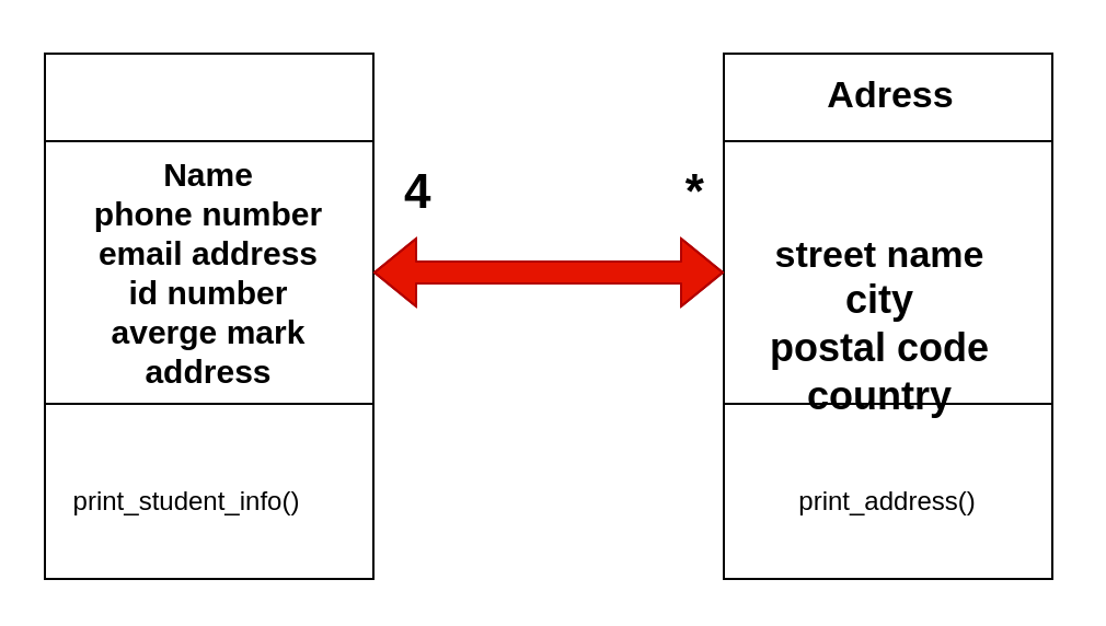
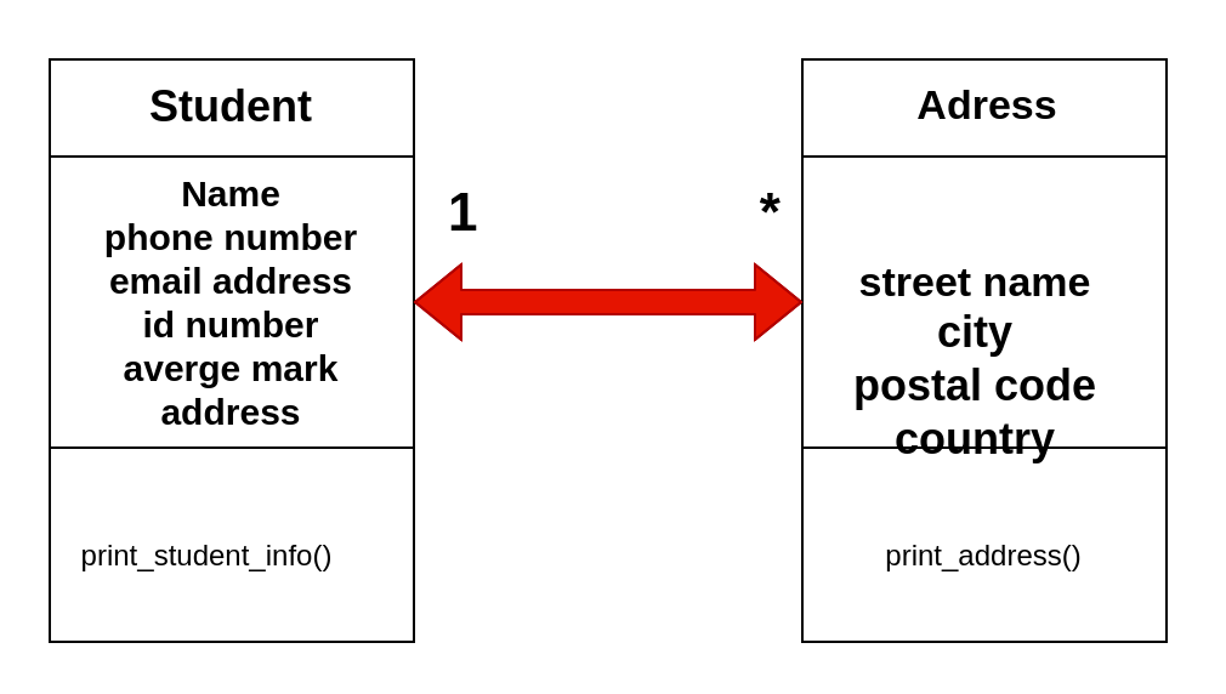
+ <mxCell id="5" value="&lt;b&gt;&lt;font style=&quot;font-size: 18px;&quot;&gt;Student&lt;/font&gt;&lt;/b&gt;" style="text;html=1;strokeColor=none;fillColor=none;align=center;verticalAlign=middle;whiteSpace=wrap;rounded=0;" parent="1" vertex="1"><mxGeometry x="65" y="29" width="60" height="30" as="geometry" /></mxCell>
- <mxCell id="15" value="&lt;b&gt;&lt;font style=&quot;font-size: 22px;&quot;&gt;4 &amp;nbsp; &amp;nbsp; &amp;nbsp; &amp;nbsp; &amp;nbsp; &amp;nbsp; &amp;nbsp; &amp;nbsp; &amp;nbsp; *&lt;/font&gt;&lt;/b&gt;" style="text;html=1;strokeColor=none;fillColor=none;align=center;verticalAlign=middle;whiteSpace=wrap;rounded=0;strokeWidth=4;fontSize=18;" parent="1" vertex="1"><mxGeometry x="170" y="72.5" width="166" height="30" as="geometry" /></mxCell>
+ <mxCell id="15" value="&lt;b&gt;&lt;font style=&quot;font-size: 22px;&quot;&gt;1 &amp;nbsp; &amp;nbsp; &amp;nbsp; &amp;nbsp; &amp;nbsp; &amp;nbsp; &amp;nbsp; &amp;nbsp; &amp;nbsp; *&lt;/font&gt;&lt;/b&gt;" style="text;html=1;strokeColor=none;fillColor=none;align=center;verticalAlign=middle;whiteSpace=wrap;rounded=0;strokeWidth=4;fontSize=18;" parent="1" vertex="1"><mxGeometry x="170" y="72.5" width="166" height="30" as="geometry" /></mxCell>
